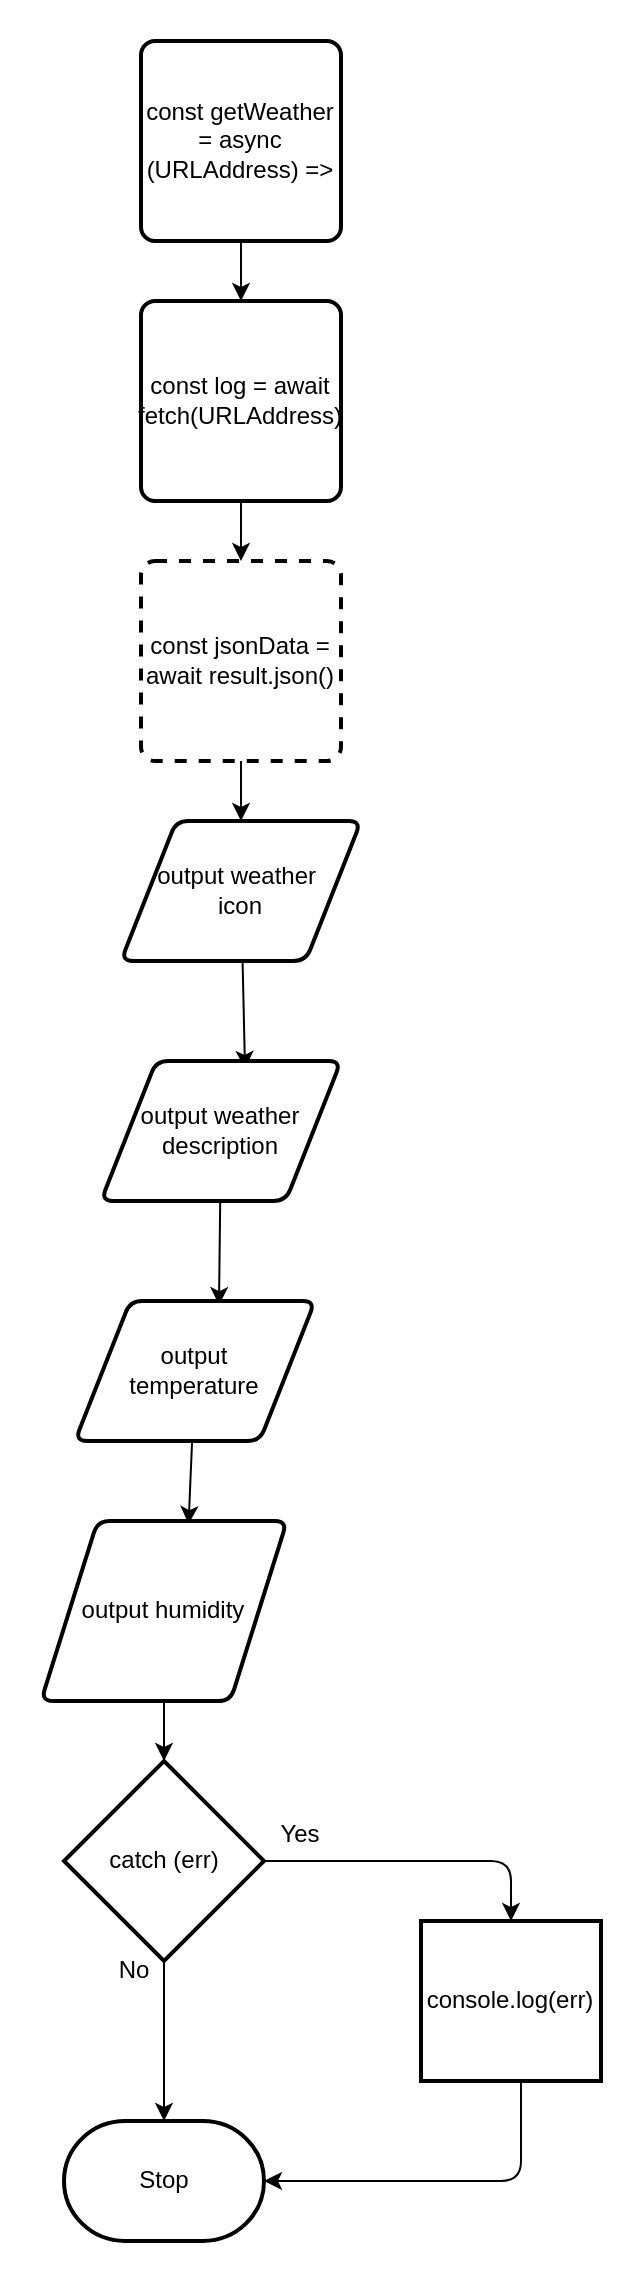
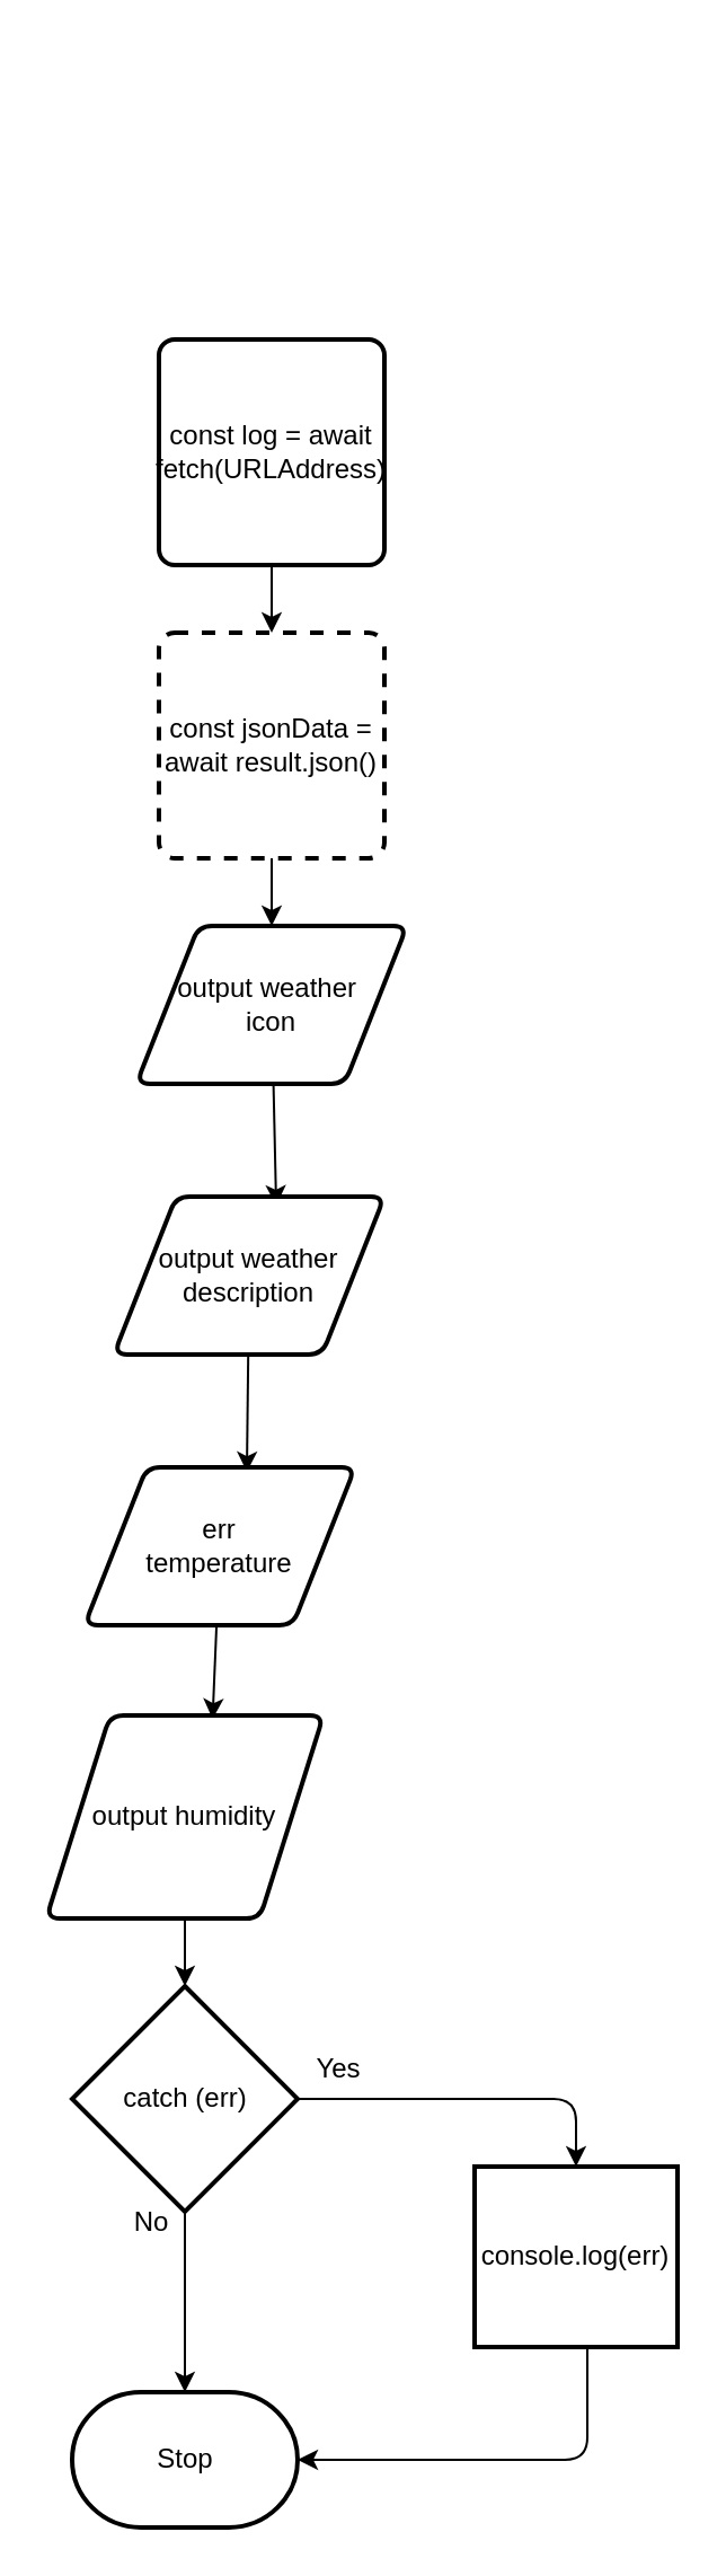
- <mxCell id="4" value="const getWeather&lt;br&gt;= async (URLAddress) =&amp;gt;" style="rounded=1;whiteSpace=wrap;html=1;absoluteArcSize=1;arcSize=14;strokeWidth=2;" vertex="1" parent="1"><mxGeometry x="70" y="20" width="100" height="100" as="geometry" /></mxCell>
- <mxCell id="3" style="edgeStyle=none;html=1;entryX=0.5;entryY=0;entryDx=0;entryDy=0;" edge="1" parent="1" source="4" target="6"><mxGeometry relative="1" as="geometry" /></mxCell>
- <mxCell id="15" value="output &lt;br&gt;temperature" style="shape=parallelogram;html=1;strokeWidth=2;perimeter=parallelogramPerimeter;whiteSpace=wrap;rounded=1;arcSize=12;size=0.23;" vertex="1" parent="1"><mxGeometry x="37" y="650" width="120" height="70" as="geometry" /></mxCell>
+ <mxCell id="15" value="err &lt;br&gt;temperature" style="shape=parallelogram;html=1;strokeWidth=2;perimeter=parallelogramPerimeter;whiteSpace=wrap;rounded=1;arcSize=12;size=0.23;" vertex="1" parent="1"><mxGeometry x="37" y="650" width="120" height="70" as="geometry" /></mxCell>
